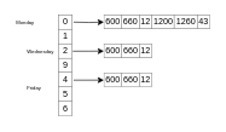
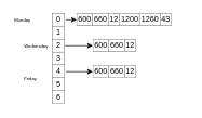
- <mxCell id="6" value="&lt;table border=&quot;1&quot; width=&quot;100%&quot; style=&quot;width: 100% ; height: 100% ; border-collapse: collapse&quot;&gt;&lt;tbody&gt;&lt;tr&gt;&lt;td&gt;600&lt;/td&gt;&lt;td&gt;660&lt;/td&gt;&lt;td&gt;12&lt;/td&gt;&lt;td&gt;1200&lt;/td&gt;&lt;td&gt;1260&lt;/td&gt;&lt;td&gt;43&lt;/td&gt;&lt;/tr&gt;&lt;/tbody&gt;&lt;/table&gt;" style="text;html=1;strokeColor=none;fillColor=none;overflow=fill;align=center;" vertex="1" parent="1"><mxGeometry x="143" y="20" width="147" height="20" as="geometry" /></mxCell>
+ <mxCell id="6" value="&lt;table border=&quot;1&quot; width=&quot;100%&quot; style=&quot;width: 100% ; height: 100% ; border-collapse: collapse&quot;&gt;&lt;tbody&gt;&lt;tr&gt;&lt;td&gt;600&lt;/td&gt;&lt;td&gt;660&lt;/td&gt;&lt;td&gt;12&lt;/td&gt;&lt;td&gt;1200&lt;/td&gt;&lt;td&gt;1260&lt;/td&gt;&lt;td&gt;43&lt;/td&gt;&lt;/tr&gt;&lt;/tbody&gt;&lt;/table&gt;" style="text;html=1;strokeColor=none;fillColor=none;overflow=fill;align=center;" vertex="1" parent="1"><mxGeometry x="118" y="20" width="147" height="20" as="geometry" /></mxCell>
- <mxCell id="5" value="&lt;table border=&quot;1&quot; width=&quot;100%&quot; style=&quot;width: 100% ; height: 100% ; border-collapse: collapse&quot;&gt;&lt;tbody&gt;&lt;tr&gt;&lt;td&gt;0&lt;/td&gt;&lt;/tr&gt;&lt;tr&gt;&lt;td&gt;1&lt;/td&gt;&lt;/tr&gt;&lt;tr&gt;&lt;td&gt;2&lt;/td&gt;&lt;/tr&gt;&lt;tr&gt;&lt;td&gt;9&lt;/td&gt;&lt;/tr&gt;&lt;tr&gt;&lt;td&gt;4&lt;/td&gt;&lt;/tr&gt;&lt;tr&gt;&lt;td&gt;5&lt;/td&gt;&lt;/tr&gt;&lt;tr&gt;&lt;td&gt;6&lt;/td&gt;&lt;/tr&gt;&lt;/tbody&gt;&lt;/table&gt;" style="text;html=1;strokeColor=none;fillColor=none;overflow=fill;align=center;" vertex="1" parent="1"><mxGeometry x="80" y="20" width="20" height="140" as="geometry" /></mxCell>
+ <mxCell id="5" value="&lt;table border=&quot;1&quot; width=&quot;100%&quot; style=&quot;width: 100% ; height: 100% ; border-collapse: collapse&quot;&gt;&lt;tbody&gt;&lt;tr&gt;&lt;td&gt;0&lt;/td&gt;&lt;/tr&gt;&lt;tr&gt;&lt;td&gt;1&lt;/td&gt;&lt;/tr&gt;&lt;tr&gt;&lt;td&gt;2&lt;/td&gt;&lt;/tr&gt;&lt;tr&gt;&lt;td&gt;3&lt;/td&gt;&lt;/tr&gt;&lt;tr&gt;&lt;td&gt;4&lt;/td&gt;&lt;/tr&gt;&lt;tr&gt;&lt;td&gt;5&lt;/td&gt;&lt;/tr&gt;&lt;tr&gt;&lt;td&gt;6&lt;/td&gt;&lt;/tr&gt;&lt;/tbody&gt;&lt;/table&gt;" style="text;html=1;strokeColor=none;fillColor=none;overflow=fill;align=center;" vertex="1" parent="1"><mxGeometry x="80" y="20" width="20" height="140" as="geometry" /></mxCell>
